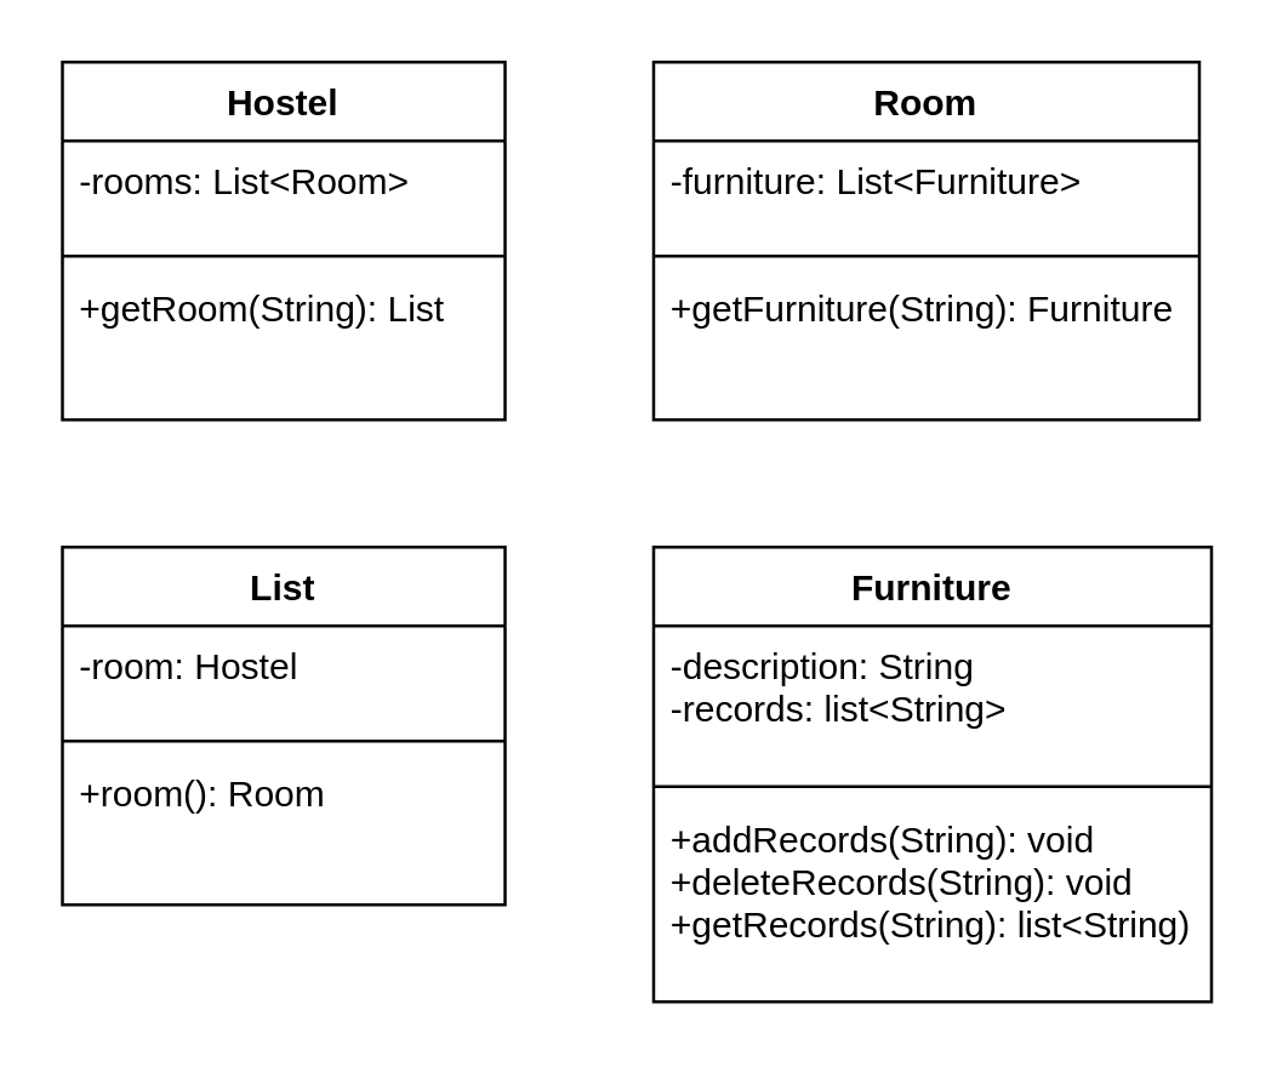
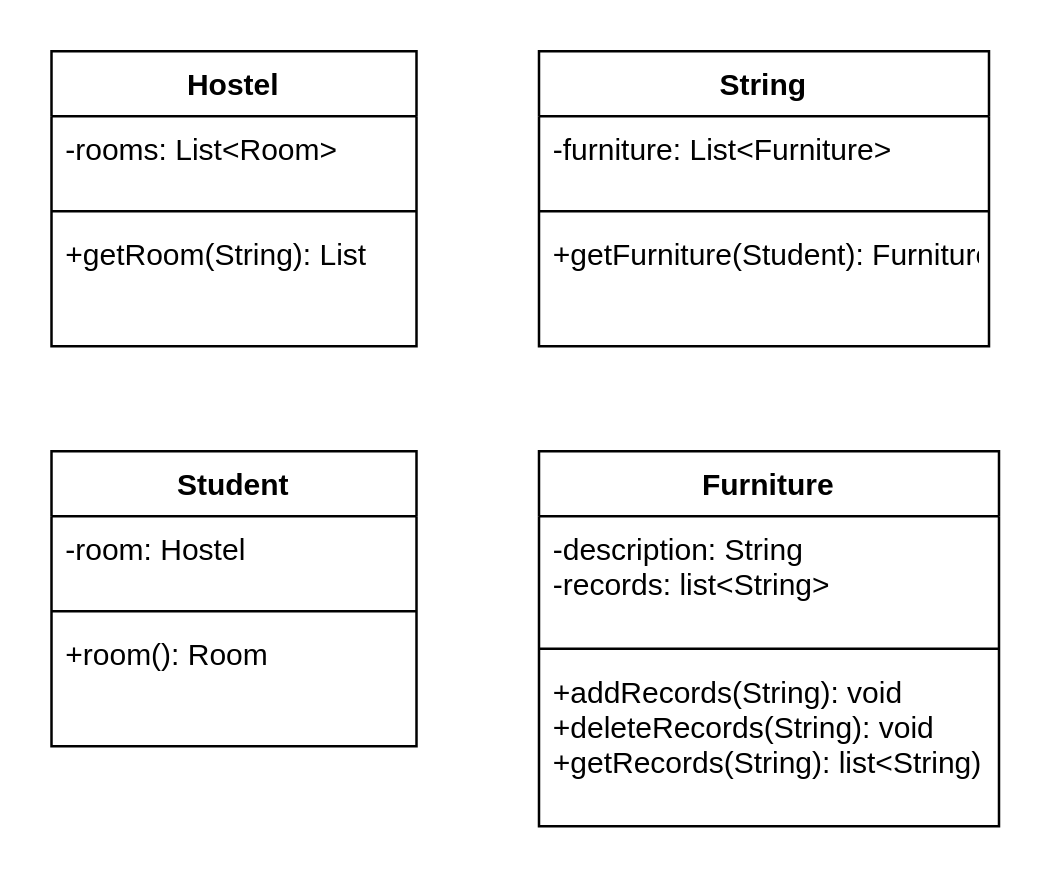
- <mxCell id="10" value="Room" style="swimlane;fontStyle=1;align=center;verticalAlign=top;childLayout=stackLayout;horizontal=1;startSize=26;horizontalStack=0;resizeParent=1;resizeParentMax=0;resizeLast=0;collapsible=1;marginBottom=0;" vertex="1" parent="1"><mxGeometry x="215" y="20" width="180" height="118" as="geometry" /></mxCell>
+ <mxCell id="10" value="String" style="swimlane;fontStyle=1;align=center;verticalAlign=top;childLayout=stackLayout;horizontal=1;startSize=26;horizontalStack=0;resizeParent=1;resizeParentMax=0;resizeLast=0;collapsible=1;marginBottom=0;" vertex="1" parent="1"><mxGeometry x="215" y="20" width="180" height="118" as="geometry" /></mxCell>
- <mxCell id="13" value="+getFurniture(String): Furniture" style="text;strokeColor=none;fillColor=none;align=left;verticalAlign=top;spacingLeft=4;spacingRight=4;overflow=hidden;rotatable=0;points=[[0,0.5],[1,0.5]];portConstraint=eastwest;" vertex="1" parent="10"><mxGeometry y="68" width="180" height="50" as="geometry" /></mxCell>
+ <mxCell id="13" value="+getFurniture(Student): Furniture" style="text;strokeColor=none;fillColor=none;align=left;verticalAlign=top;spacingLeft=4;spacingRight=4;overflow=hidden;rotatable=0;points=[[0,0.5],[1,0.5]];portConstraint=eastwest;" vertex="1" parent="10"><mxGeometry y="68" width="180" height="50" as="geometry" /></mxCell>
- <mxCell id="6" value="List" style="swimlane;fontStyle=1;align=center;verticalAlign=top;childLayout=stackLayout;horizontal=1;startSize=26;horizontalStack=0;resizeParent=1;resizeParentMax=0;resizeLast=0;collapsible=1;marginBottom=0;" vertex="1" parent="1"><mxGeometry x="20" y="180" width="146" height="118" as="geometry" /></mxCell>
+ <mxCell id="6" value="Student" style="swimlane;fontStyle=1;align=center;verticalAlign=top;childLayout=stackLayout;horizontal=1;startSize=26;horizontalStack=0;resizeParent=1;resizeParentMax=0;resizeLast=0;collapsible=1;marginBottom=0;" vertex="1" parent="1"><mxGeometry x="20" y="180" width="146" height="118" as="geometry" /></mxCell>
